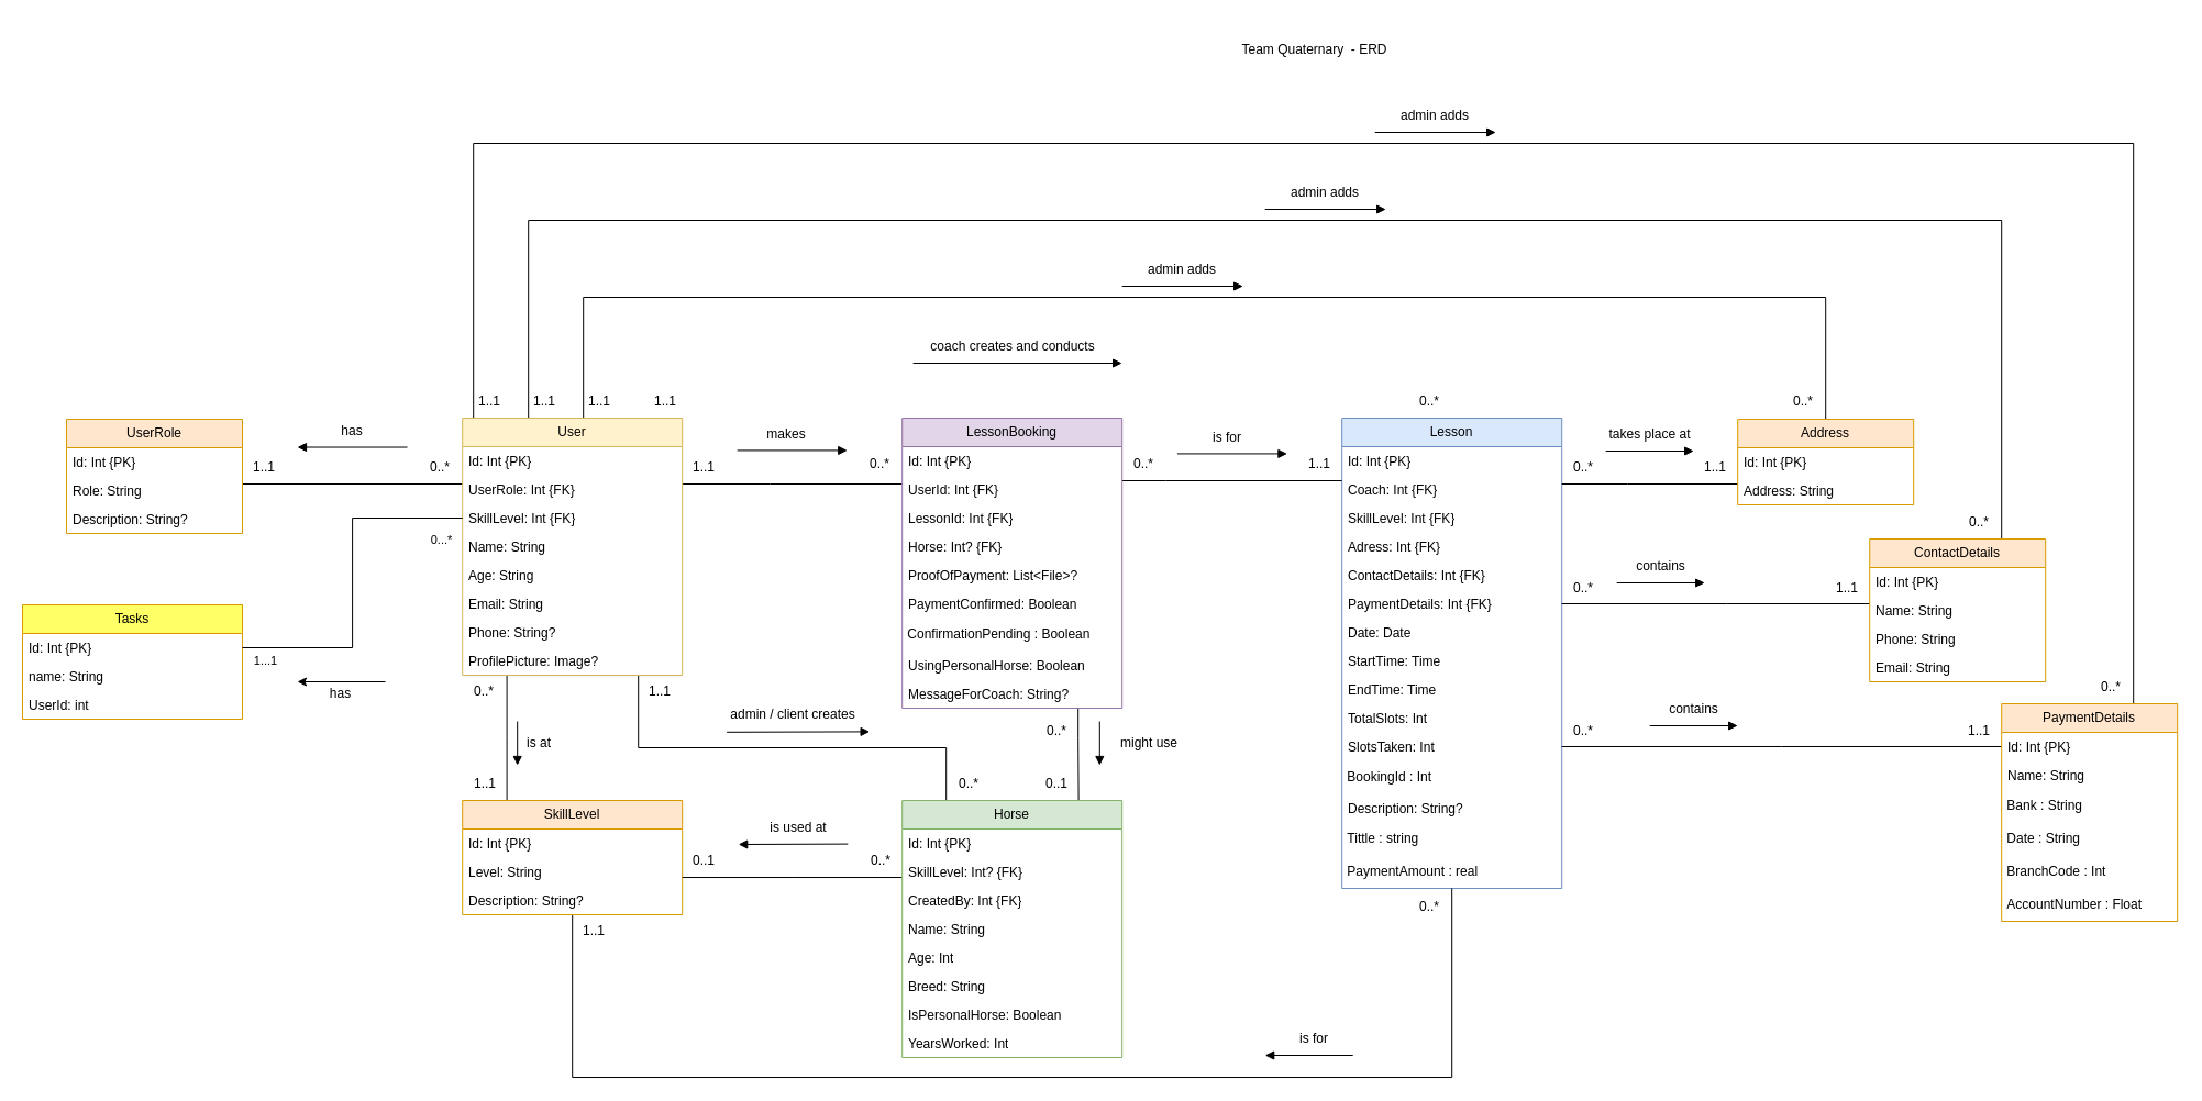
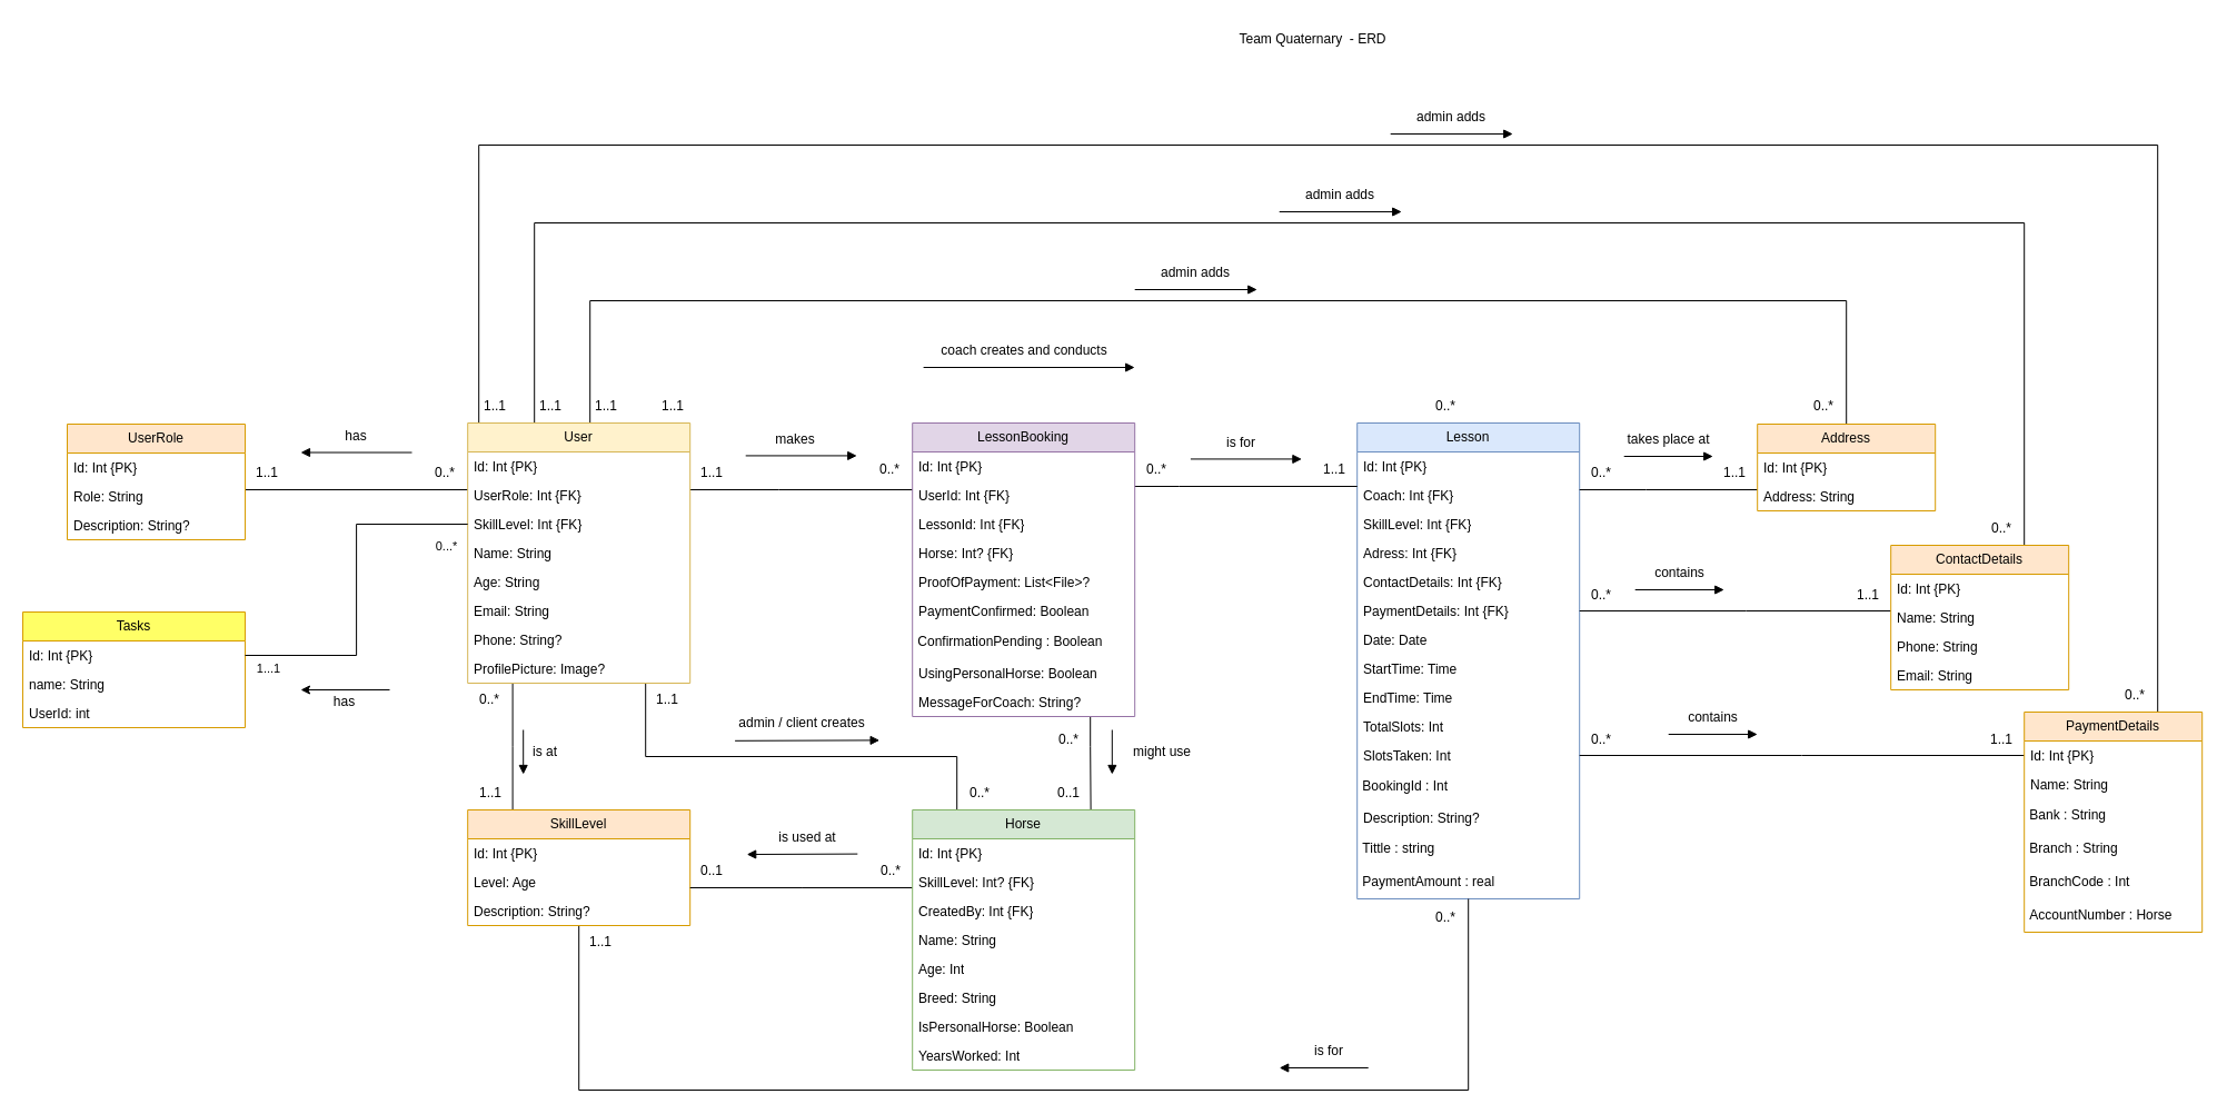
- <mxCell id="101" value="Team Quaternary&amp;nbsp; - ERD" style="text;html=1;align=center;verticalAlign=middle;resizable=0;points=[];autosize=1;strokeColor=none;fillColor=none;" parent="1" vertex="1"><mxGeometry x="1115.2" y="30" width="160" height="30" as="geometry" /></mxCell>
+ <mxCell id="101" value="Team Quaternary&amp;nbsp; - ERD" style="text;html=1;align=center;verticalAlign=middle;resizable=0;points=[];autosize=1;strokeColor=none;fillColor=none;" parent="1" vertex="1"><mxGeometry x="1100.2" y="20" width="160" height="30" as="geometry" /></mxCell>
- <mxCell id="117" value="&amp;nbsp;Date : String" style="text;html=1;align=left;verticalAlign=middle;whiteSpace=wrap;rounded=0;" vertex="1" parent="113"><mxGeometry y="108" width="160" height="30" as="geometry" /></mxCell>
+ <mxCell id="117" value="&amp;nbsp;Branch : String" style="text;html=1;align=left;verticalAlign=middle;whiteSpace=wrap;rounded=0;" vertex="1" parent="113"><mxGeometry y="108" width="160" height="30" as="geometry" /></mxCell>
- <mxCell id="65" value="Level: String" style="text;strokeColor=none;fillColor=none;align=left;verticalAlign=top;spacingLeft=4;spacingRight=4;overflow=hidden;rotatable=0;points=[[0,0.5],[1,0.5]];portConstraint=eastwest;whiteSpace=wrap;html=1;" parent="63" vertex="1"><mxGeometry y="52" width="200" height="26" as="geometry" /></mxCell>
+ <mxCell id="65" value="Level: Age" style="text;strokeColor=none;fillColor=none;align=left;verticalAlign=top;spacingLeft=4;spacingRight=4;overflow=hidden;rotatable=0;points=[[0,0.5],[1,0.5]];portConstraint=eastwest;whiteSpace=wrap;html=1;" parent="63" vertex="1"><mxGeometry y="52" width="200" height="26" as="geometry" /></mxCell>
- <mxCell id="119" value="&amp;nbsp;AccountNumber : Float" style="text;html=1;align=left;verticalAlign=middle;whiteSpace=wrap;rounded=0;" vertex="1" parent="113"><mxGeometry y="168" width="160" height="30" as="geometry" /></mxCell>
+ <mxCell id="119" value="&amp;nbsp;AccountNumber : Horse" style="text;html=1;align=left;verticalAlign=middle;whiteSpace=wrap;rounded=0;" vertex="1" parent="113"><mxGeometry y="168" width="160" height="30" as="geometry" /></mxCell>
